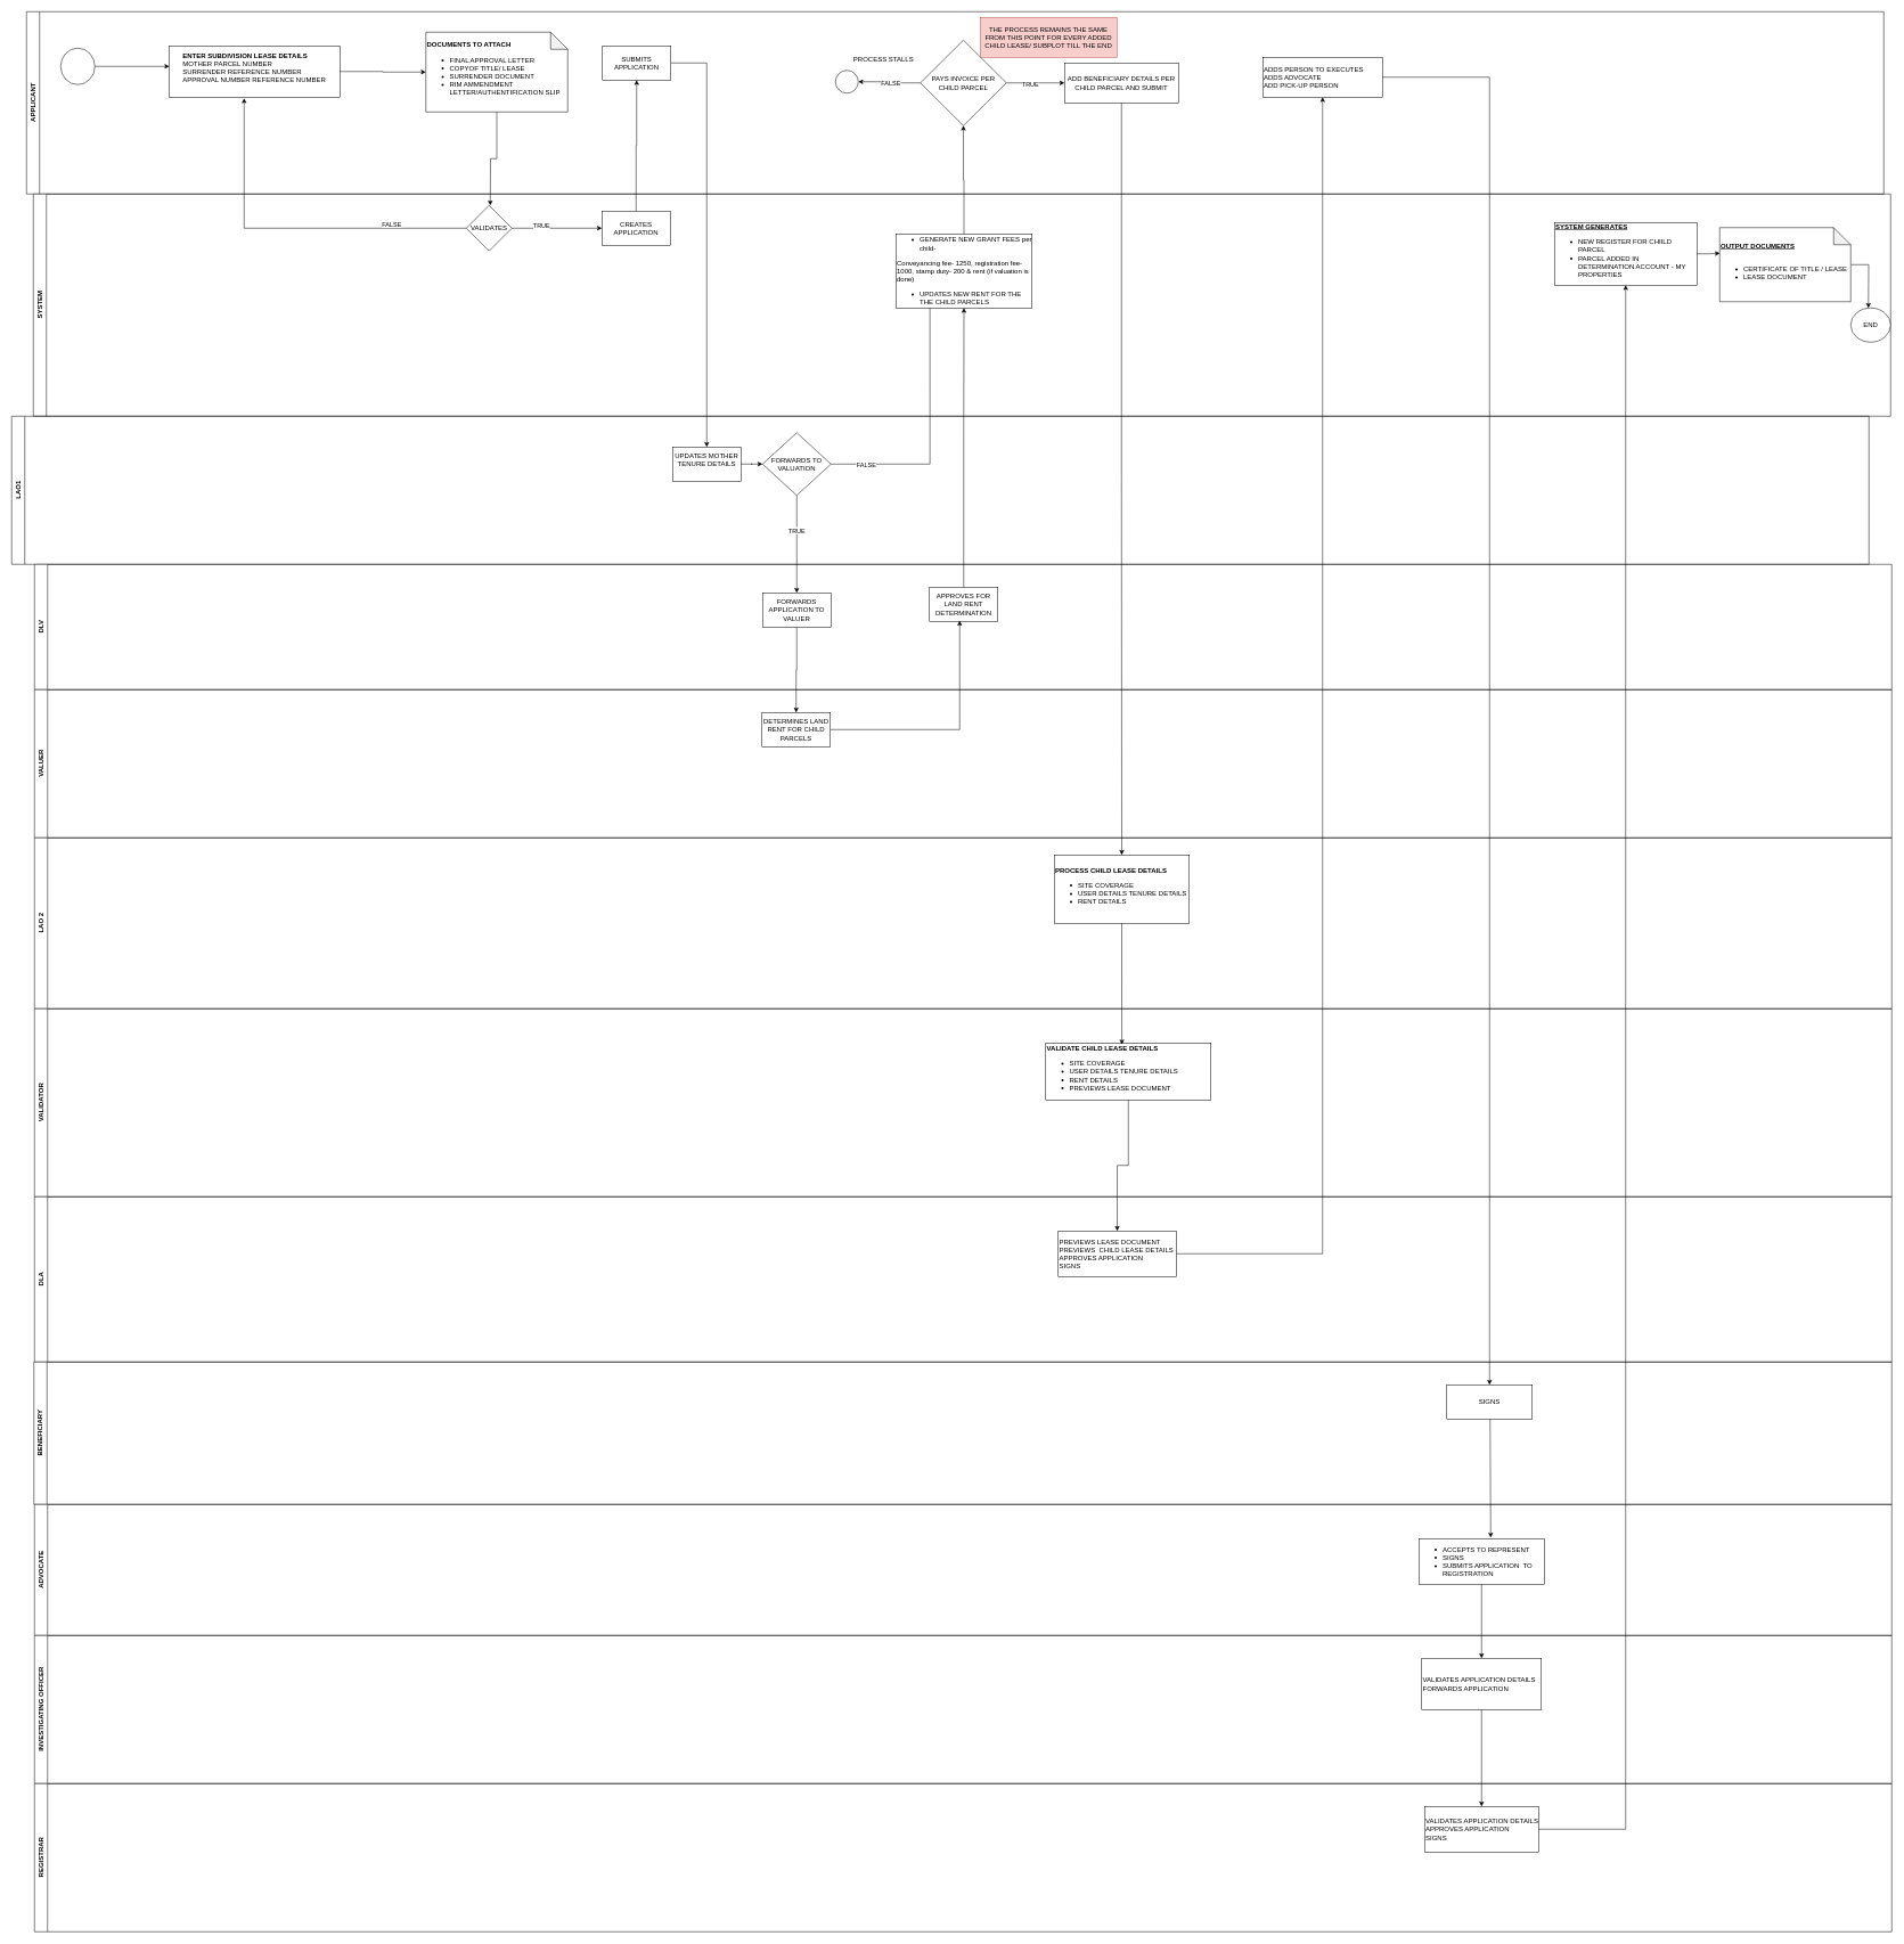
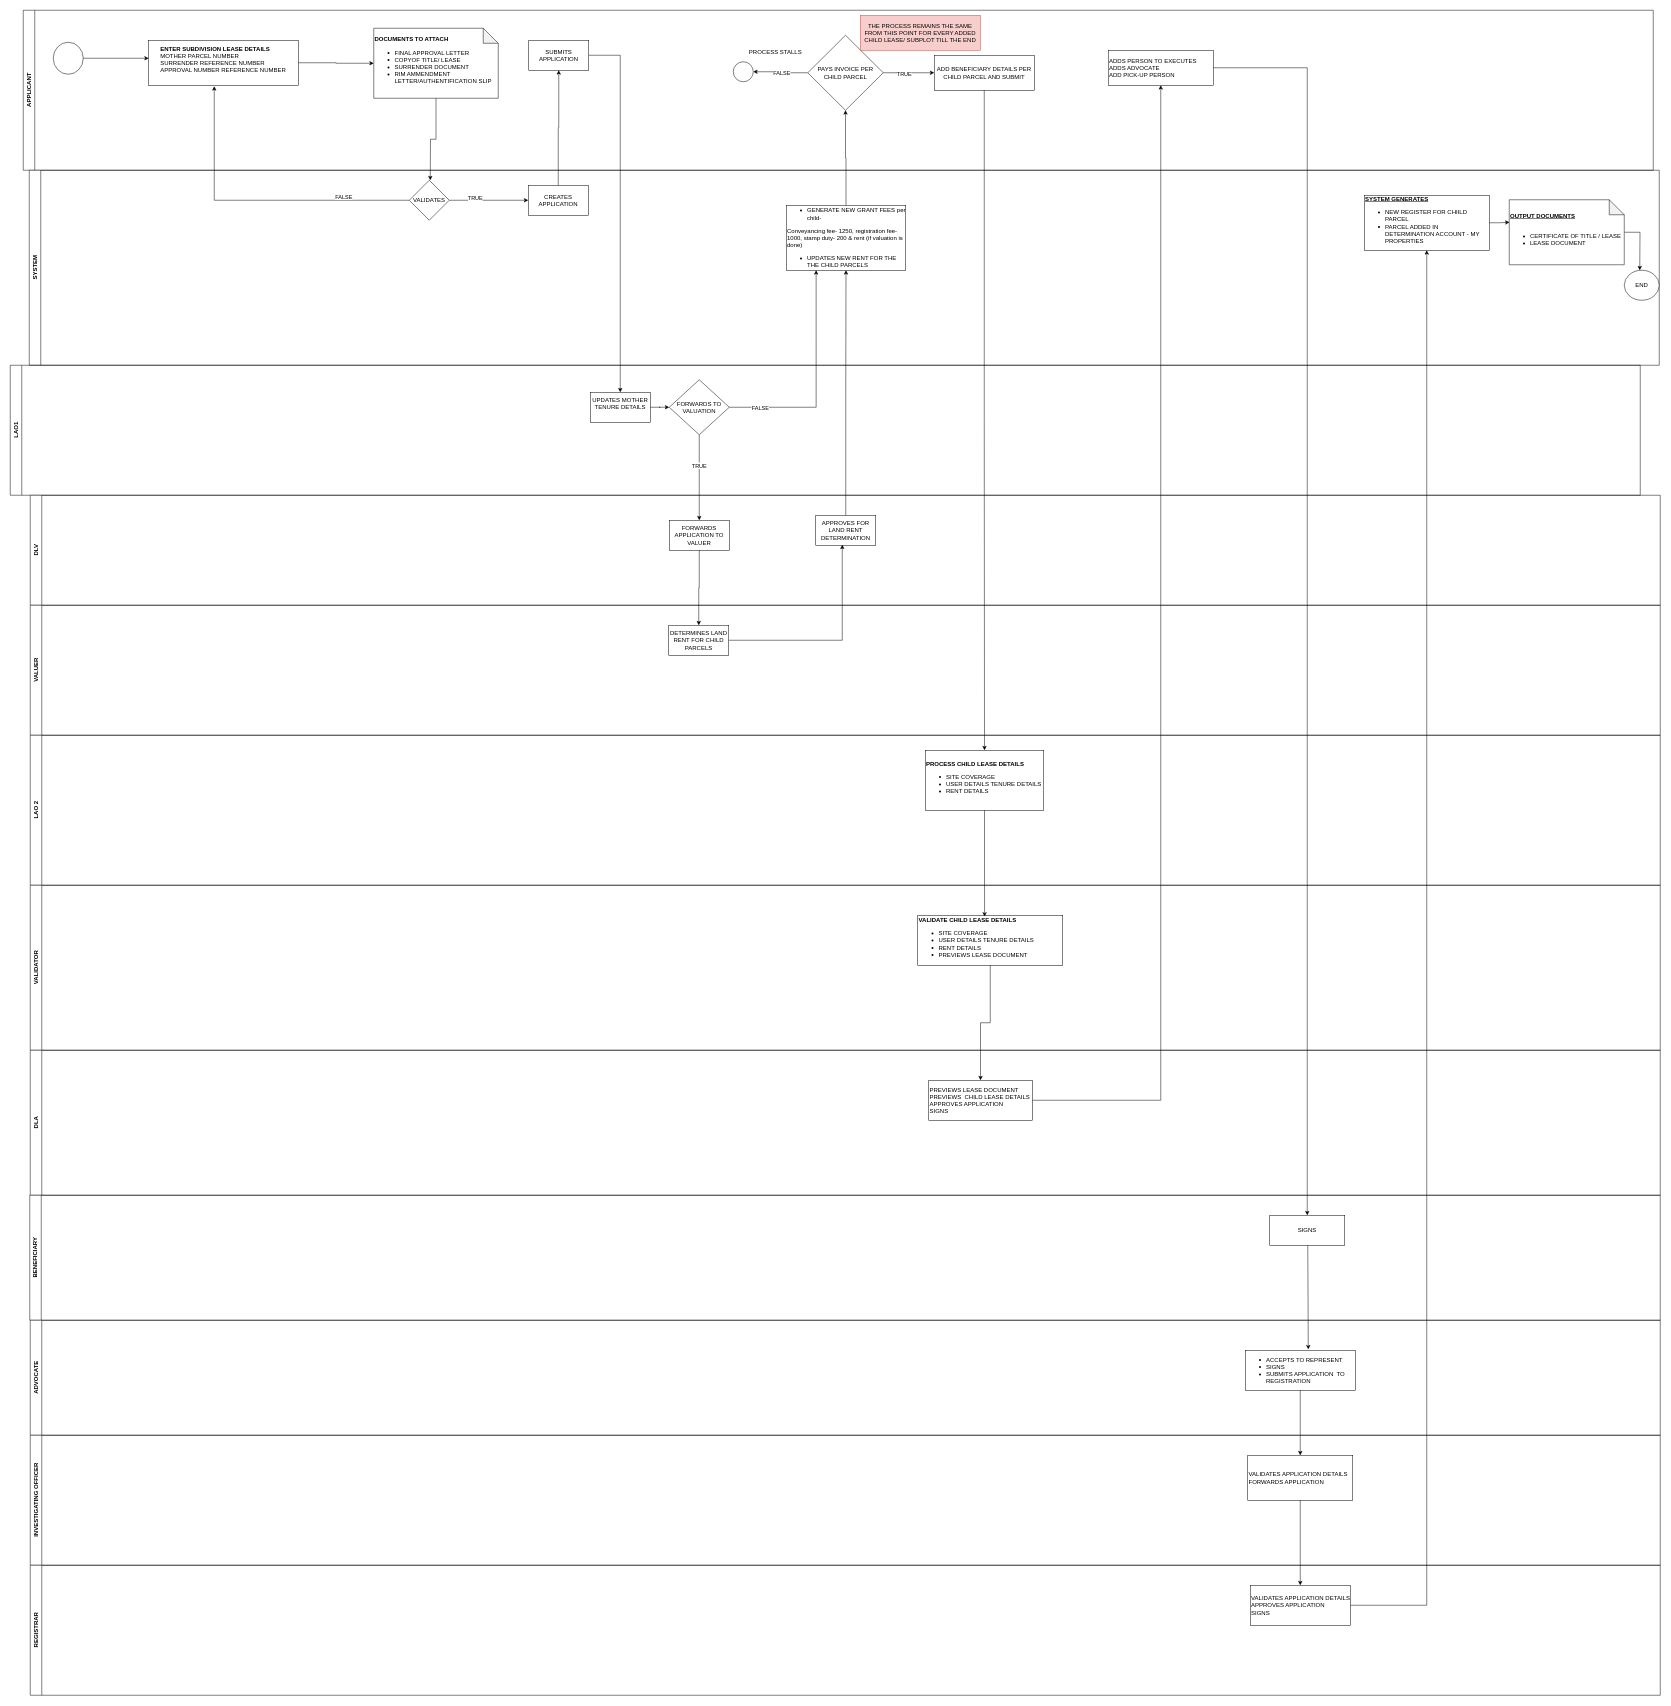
- <mxCell id="71" style="edgeStyle=orthogonalEdgeStyle;rounded=0;orthogonalLoop=1;jettySize=auto;html=1;entryX=0.25;entryY=1;entryDx=0;entryDy=0;endArrow=none;" parent="1" source="73" target="26" edge="1"><mxGeometry relative="1" as="geometry" /></mxCell>
+ <mxCell id="71" style="edgeStyle=orthogonalEdgeStyle;rounded=0;orthogonalLoop=1;jettySize=auto;html=1;entryX=0.25;entryY=1;entryDx=0;entryDy=0;" parent="1" source="73" target="26" edge="1"><mxGeometry relative="1" as="geometry" /></mxCell>
